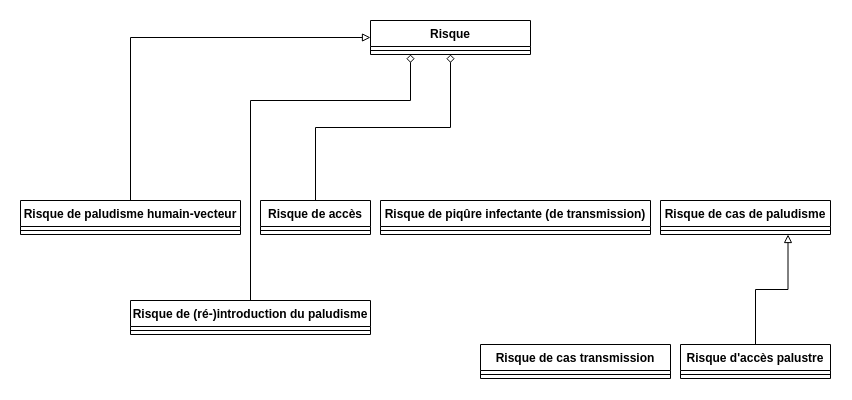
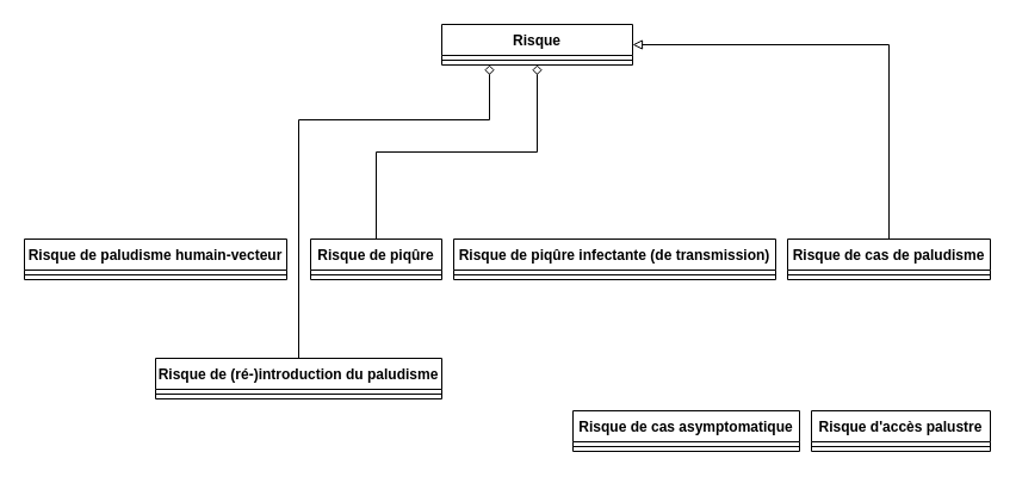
- <mxCell id="4" style="edgeStyle=orthogonalEdgeStyle;rounded=0;orthogonalLoop=1;jettySize=auto;html=1;exitX=0.5;exitY=0;exitDx=0;exitDy=0;entryX=0;entryY=0.5;entryDx=0;entryDy=0;endArrow=block;endFill=0;" edge="1" parent="1" source="5" target="2"><mxGeometry relative="1" as="geometry" /></mxCell>
+ <mxCell id="12" style="edgeStyle=orthogonalEdgeStyle;rounded=0;orthogonalLoop=1;jettySize=auto;html=1;exitX=0.5;exitY=0;exitDx=0;exitDy=0;entryX=1;entryY=0.5;entryDx=0;entryDy=0;endArrow=block;endFill=0;" edge="1" parent="1" source="13" target="2"><mxGeometry relative="1" as="geometry" /></mxCell>
- <mxCell id="8" value="Risque de accès" style="swimlane;fontStyle=1;align=center;verticalAlign=top;childLayout=stackLayout;horizontal=1;startSize=26;horizontalStack=0;resizeParent=1;resizeParentMax=0;resizeLast=0;collapsible=1;marginBottom=0;" vertex="1" parent="1"><mxGeometry x="260" y="200" width="110" height="34" as="geometry" /></mxCell>
+ <mxCell id="8" value="Risque de piqûre" style="swimlane;fontStyle=1;align=center;verticalAlign=top;childLayout=stackLayout;horizontal=1;startSize=26;horizontalStack=0;resizeParent=1;resizeParentMax=0;resizeLast=0;collapsible=1;marginBottom=0;" vertex="1" parent="1"><mxGeometry x="260" y="200" width="110" height="34" as="geometry" /></mxCell>
- <mxCell id="17" style="edgeStyle=orthogonalEdgeStyle;rounded=0;orthogonalLoop=1;jettySize=auto;html=1;exitX=0.5;exitY=0;exitDx=0;exitDy=0;entryX=0.75;entryY=1;entryDx=0;entryDy=0;endArrow=block;endFill=0;" edge="1" parent="1" source="18" target="13"><mxGeometry relative="1" as="geometry" /></mxCell>
- <mxCell id="15" value="Risque de cas transmission" style="swimlane;fontStyle=1;align=center;verticalAlign=top;childLayout=stackLayout;horizontal=1;startSize=26;horizontalStack=0;resizeParent=1;resizeParentMax=0;resizeLast=0;collapsible=1;marginBottom=0;" vertex="1" parent="1"><mxGeometry x="480" y="344" width="190" height="34" as="geometry" /></mxCell>
+ <mxCell id="15" value="Risque de cas asymptomatique" style="swimlane;fontStyle=1;align=center;verticalAlign=top;childLayout=stackLayout;horizontal=1;startSize=26;horizontalStack=0;resizeParent=1;resizeParentMax=0;resizeLast=0;collapsible=1;marginBottom=0;" vertex="1" parent="1"><mxGeometry x="480" y="344" width="190" height="34" as="geometry" /></mxCell>
